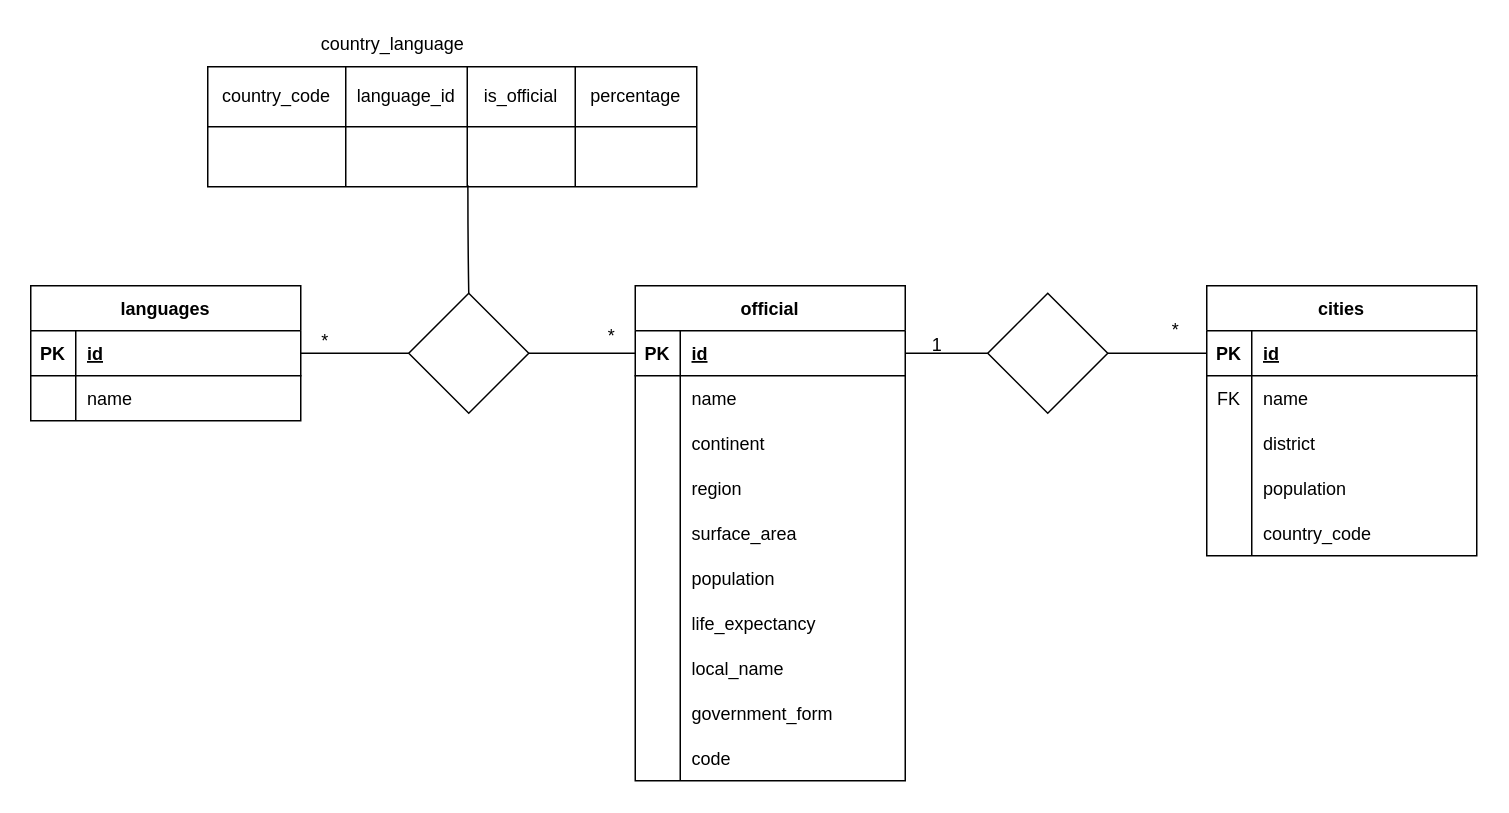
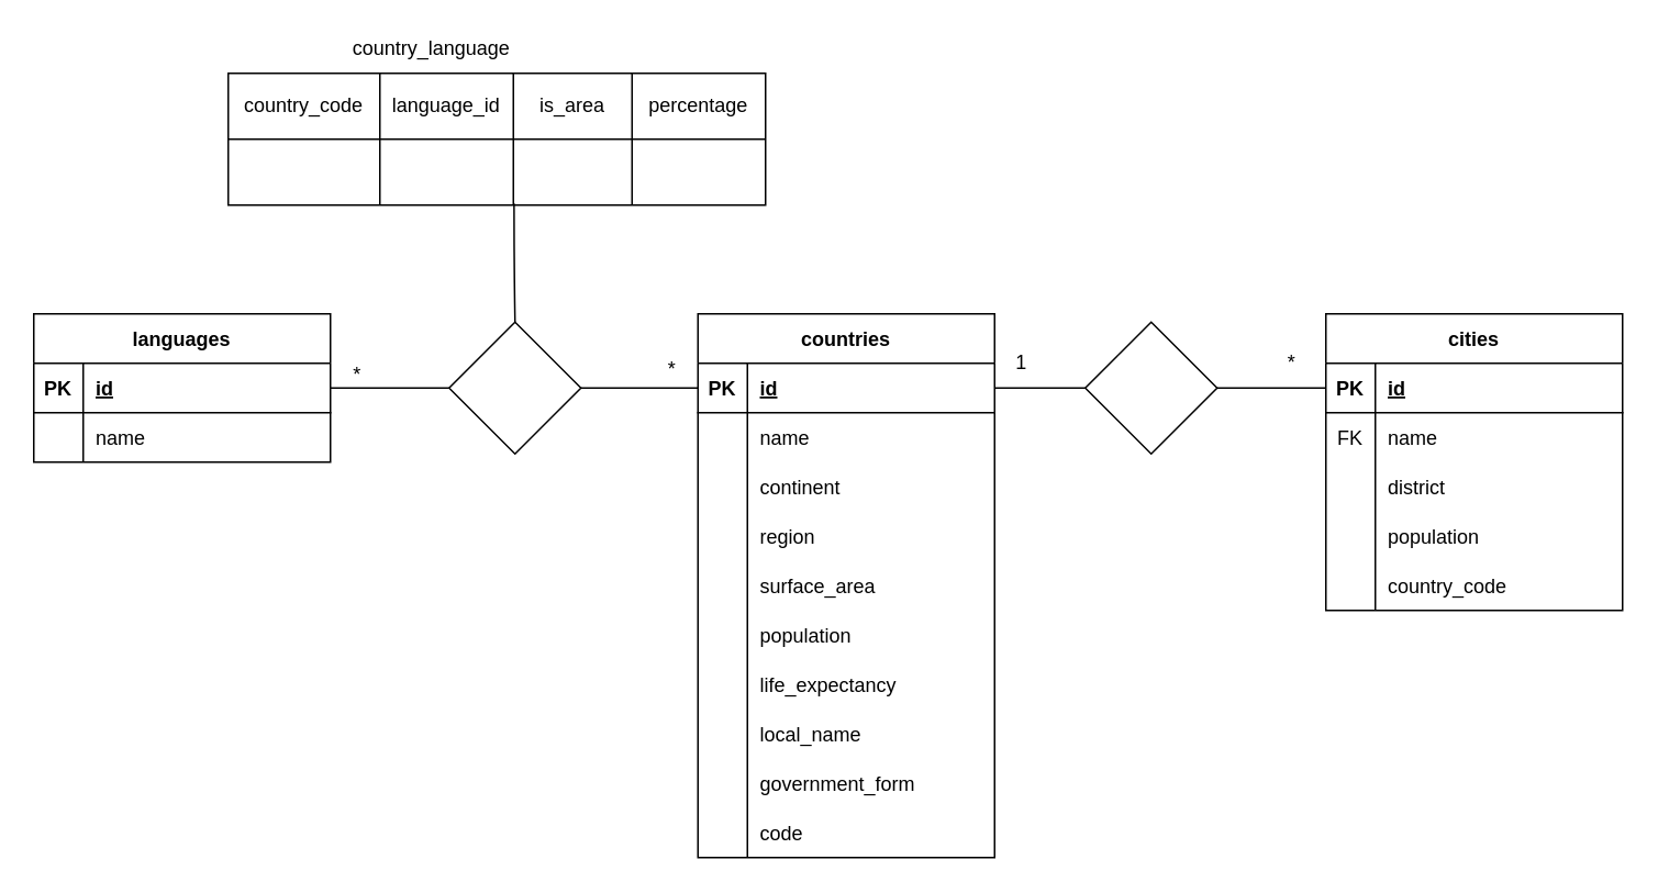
- <mxCell id="49" value="is_official" style="shape=partialRectangle;html=1;whiteSpace=wrap;connectable=0;overflow=hidden;fillColor=none;top=0;left=0;bottom=0;right=0;pointerEvents=1;" parent="46" vertex="1"><mxGeometry x="173" width="72" height="40" as="geometry"><mxRectangle width="72" height="40" as="alternateBounds" /></mxGeometry></mxCell>
+ <mxCell id="49" value="is_area" style="shape=partialRectangle;html=1;whiteSpace=wrap;connectable=0;overflow=hidden;fillColor=none;top=0;left=0;bottom=0;right=0;pointerEvents=1;" parent="46" vertex="1"><mxGeometry x="173" width="72" height="40" as="geometry"><mxRectangle width="72" height="40" as="alternateBounds" /></mxGeometry></mxCell>
- <mxCell id="2" value="official" style="shape=table;startSize=30;container=1;collapsible=1;childLayout=tableLayout;fixedRows=1;rowLines=0;fontStyle=1;align=center;resizeLast=1;" parent="1" vertex="1"><mxGeometry x="423" y="190" width="180" height="330" as="geometry" /></mxCell>
+ <mxCell id="2" value="countries" style="shape=table;startSize=30;container=1;collapsible=1;childLayout=tableLayout;fixedRows=1;rowLines=0;fontStyle=1;align=center;resizeLast=1;" parent="1" vertex="1"><mxGeometry x="423" y="190" width="180" height="330" as="geometry" /></mxCell>
- <mxCell id="76" value="1" style="text;html=1;align=center;verticalAlign=middle;resizable=0;points=[];autosize=1;strokeColor=none;fillColor=none;" parent="1" vertex="1"><mxGeometry x="611" y="217" width="25" height="26" as="geometry" /></mxCell>
+ <mxCell id="76" value="1" style="text;html=1;align=center;verticalAlign=middle;resizable=0;points=[];autosize=1;strokeColor=none;fillColor=none;" parent="1" vertex="1"><mxGeometry x="606" y="207" width="25" height="26" as="geometry" /></mxCell>
